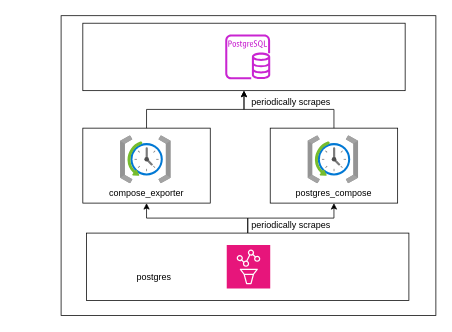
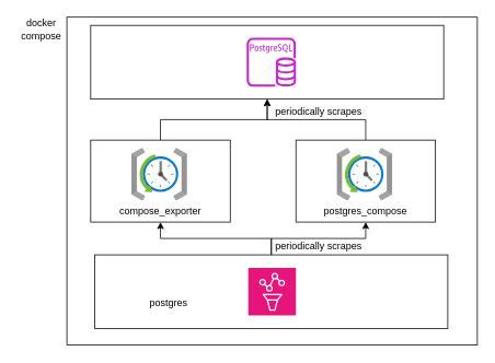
+ <mxCell id="3" value="docker compose" style="text;html=1;align=center;verticalAlign=middle;whiteSpace=wrap;rounded=0;" vertex="1" parent="1"><mxGeometry x="20" y="20" width="60" height="30" as="geometry" /></mxCell>
